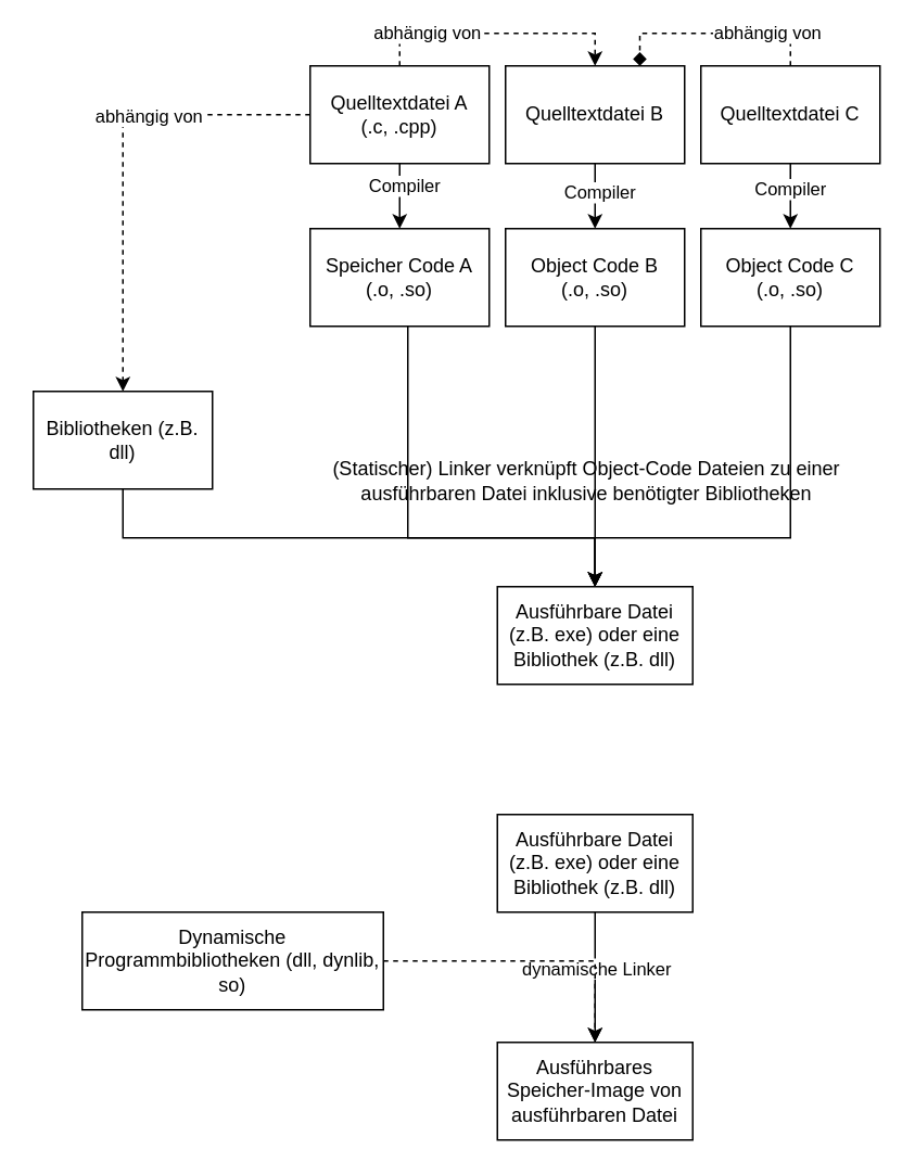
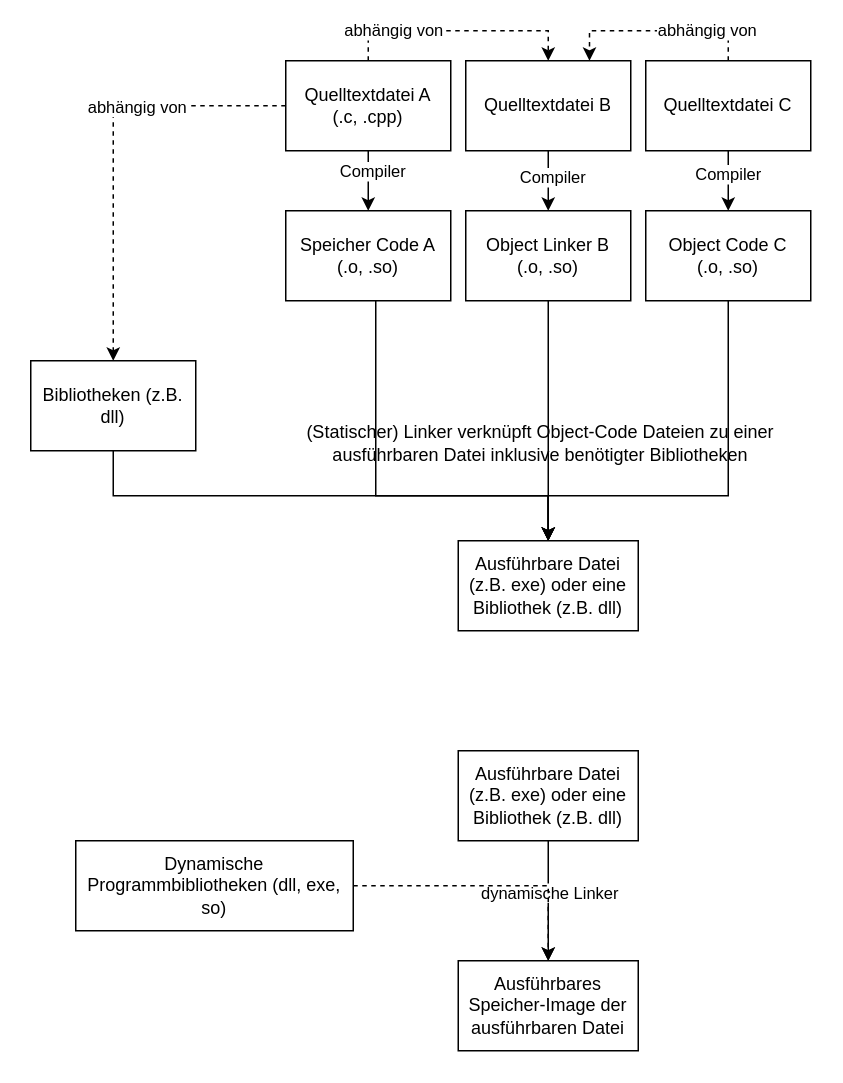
- <mxCell id="16" style="edgeStyle=orthogonalEdgeStyle;rounded=0;orthogonalLoop=1;jettySize=auto;html=1;entryX=0.75;entryY=0;entryDx=0;entryDy=0;dashed=1;endArrow=diamond;" edge="1" parent="1" source="18" target="13"><mxGeometry relative="1" as="geometry"><Array as="points"><mxPoint x="485" y="20" /><mxPoint x="393" y="20" /></Array></mxGeometry></mxCell>
+ <mxCell id="16" style="edgeStyle=orthogonalEdgeStyle;rounded=0;orthogonalLoop=1;jettySize=auto;html=1;entryX=0.75;entryY=0;entryDx=0;entryDy=0;dashed=1;" edge="1" parent="1" source="18" target="13"><mxGeometry relative="1" as="geometry"><Array as="points"><mxPoint x="485" y="20" /><mxPoint x="393" y="20" /></Array></mxGeometry></mxCell>
- <mxCell id="20" value="Object Code B&lt;div&gt;(.o, .so)&lt;/div&gt;" style="rounded=0;whiteSpace=wrap;html=1;" vertex="1" parent="1"><mxGeometry x="310" y="140" width="110" height="60" as="geometry" /></mxCell>
+ <mxCell id="20" value="Object Linker B&lt;div&gt;(.o, .so)&lt;/div&gt;" style="rounded=0;whiteSpace=wrap;html=1;" vertex="1" parent="1"><mxGeometry x="310" y="140" width="110" height="60" as="geometry" /></mxCell>
- <mxCell id="32" value="Dynamische Programmbibliotheken (dll, dynlib, so)" style="rounded=0;whiteSpace=wrap;html=1;" vertex="1" parent="1"><mxGeometry x="50" y="560" width="185" height="60" as="geometry" /></mxCell>
+ <mxCell id="32" value="Dynamische Programmbibliotheken (dll, exe, so)" style="rounded=0;whiteSpace=wrap;html=1;" vertex="1" parent="1"><mxGeometry x="50" y="560" width="185" height="60" as="geometry" /></mxCell>
- <mxCell id="30" value="Ausführbares Speicher-Image von ausführbaren Datei" style="rounded=0;whiteSpace=wrap;html=1;" vertex="1" parent="1"><mxGeometry x="305" y="640" width="120" height="60" as="geometry" /></mxCell>
+ <mxCell id="30" value="Ausführbares Speicher-Image der ausführbaren Datei" style="rounded=0;whiteSpace=wrap;html=1;" vertex="1" parent="1"><mxGeometry x="305" y="640" width="120" height="60" as="geometry" /></mxCell>
